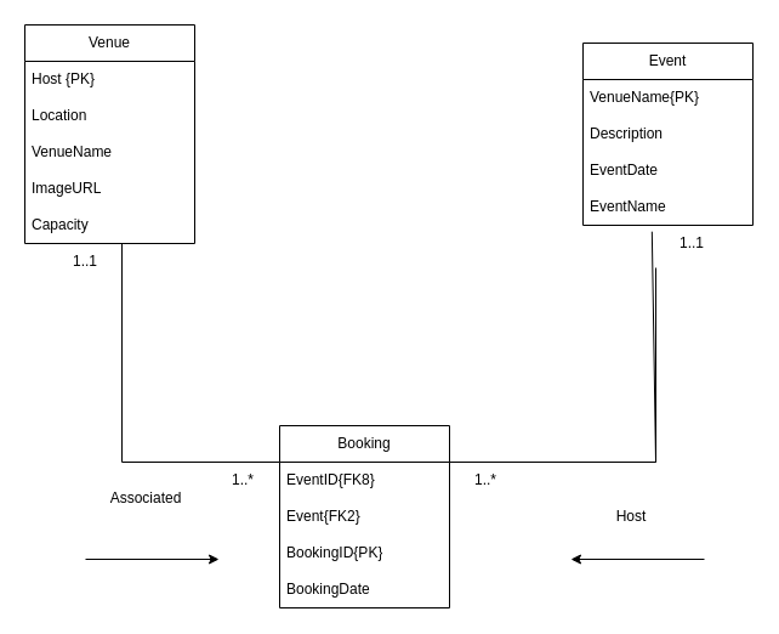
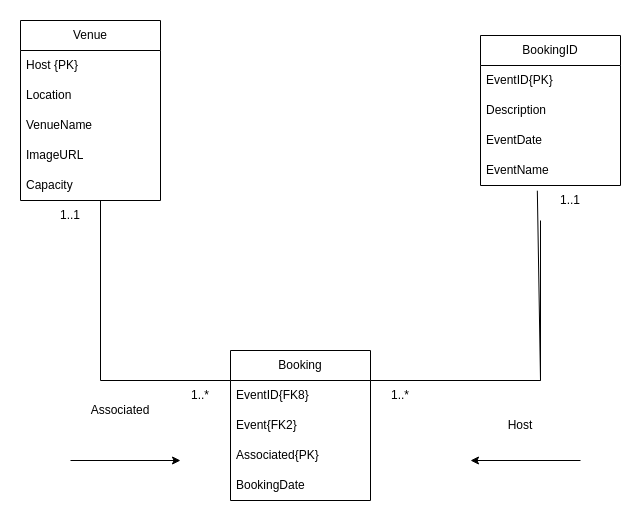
- <mxCell id="17" value="Event" style="swimlane;fontStyle=0;childLayout=stackLayout;horizontal=1;startSize=30;horizontalStack=0;resizeParent=1;resizeParentMax=0;resizeLast=0;collapsible=1;marginBottom=0;whiteSpace=wrap;html=1;" vertex="1" parent="1"><mxGeometry x="480" y="35" width="140" height="150" as="geometry" /></mxCell>
+ <mxCell id="17" value="BookingID" style="swimlane;fontStyle=0;childLayout=stackLayout;horizontal=1;startSize=30;horizontalStack=0;resizeParent=1;resizeParentMax=0;resizeLast=0;collapsible=1;marginBottom=0;whiteSpace=wrap;html=1;" vertex="1" parent="1"><mxGeometry x="480" y="35" width="140" height="150" as="geometry" /></mxCell>
- <mxCell id="18" value="VenueName{PK}" style="text;strokeColor=none;fillColor=none;align=left;verticalAlign=middle;spacingLeft=4;spacingRight=4;overflow=hidden;points=[[0,0.5],[1,0.5]];portConstraint=eastwest;rotatable=0;whiteSpace=wrap;html=1;" vertex="1" parent="17"><mxGeometry y="30" width="140" height="30" as="geometry" /></mxCell>
+ <mxCell id="18" value="EventID{PK}" style="text;strokeColor=none;fillColor=none;align=left;verticalAlign=middle;spacingLeft=4;spacingRight=4;overflow=hidden;points=[[0,0.5],[1,0.5]];portConstraint=eastwest;rotatable=0;whiteSpace=wrap;html=1;" vertex="1" parent="17"><mxGeometry y="30" width="140" height="30" as="geometry" /></mxCell>
- <mxCell id="13" value="BookingID{PK}" style="text;strokeColor=none;fillColor=none;align=left;verticalAlign=middle;spacingLeft=4;spacingRight=4;overflow=hidden;points=[[0,0.5],[1,0.5]];portConstraint=eastwest;rotatable=0;whiteSpace=wrap;html=1;" vertex="1" parent="10"><mxGeometry y="90" width="140" height="30" as="geometry" /></mxCell>
+ <mxCell id="13" value="Associated{PK}" style="text;strokeColor=none;fillColor=none;align=left;verticalAlign=middle;spacingLeft=4;spacingRight=4;overflow=hidden;points=[[0,0.5],[1,0.5]];portConstraint=eastwest;rotatable=0;whiteSpace=wrap;html=1;" vertex="1" parent="10"><mxGeometry y="90" width="140" height="30" as="geometry" /></mxCell>
